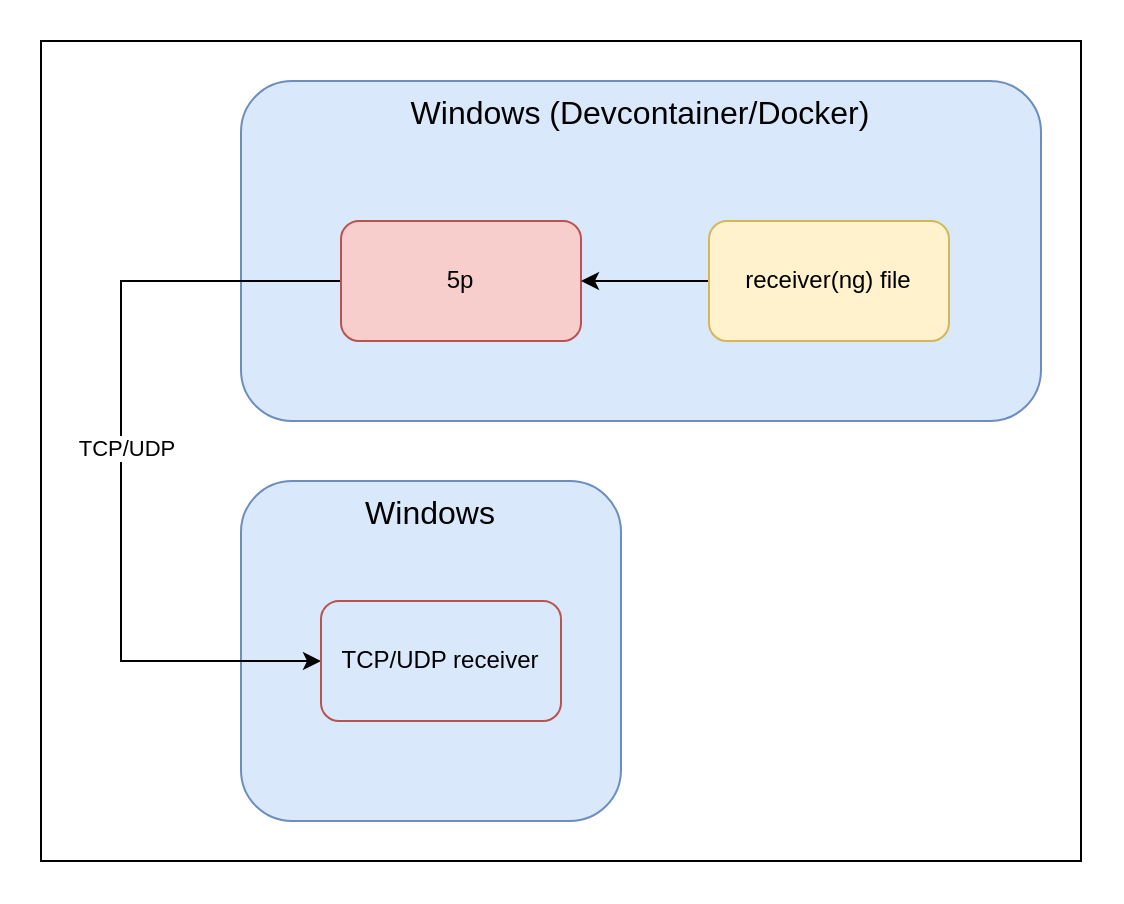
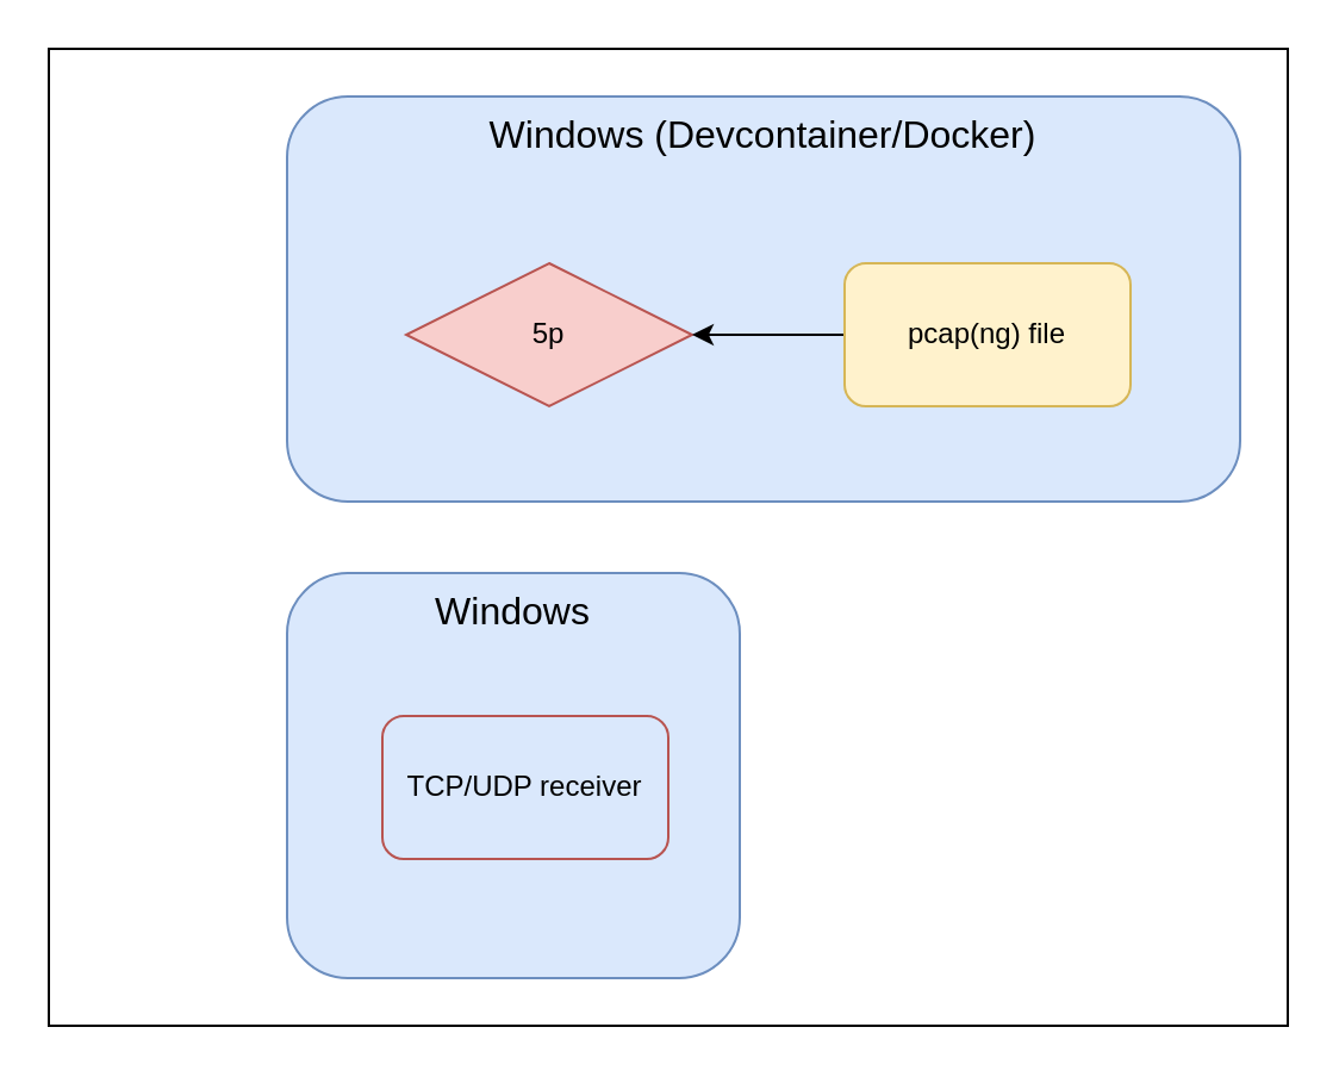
- <mxCell id="7" value="5p" style="rounded=1;whiteSpace=wrap;html=1;fillColor=#f8cecc;strokeColor=#b85450;" vertex="1" parent="1"><mxGeometry x="170" y="110" width="120" height="60" as="geometry" /></mxCell>
+ <mxCell id="7" value="5p" style="rhombus;whiteSpace=wrap;html=1;fillColor=#f8cecc;strokeColor=#b85450;" vertex="1" parent="1"><mxGeometry x="170" y="110" width="120" height="60" as="geometry" /></mxCell>
- <mxCell id="9" value="receiver(ng) file" style="rounded=1;whiteSpace=wrap;html=1;fillColor=#fff2cc;strokeColor=#d6b656;" vertex="1" parent="1"><mxGeometry x="354" y="110" width="120" height="60" as="geometry" /></mxCell>
+ <mxCell id="9" value="pcap(ng) file" style="rounded=1;whiteSpace=wrap;html=1;fillColor=#fff2cc;strokeColor=#d6b656;" vertex="1" parent="1"><mxGeometry x="354" y="110" width="120" height="60" as="geometry" /></mxCell>
- <mxCell id="5" style="edgeStyle=orthogonalEdgeStyle;rounded=0;orthogonalLoop=1;jettySize=auto;html=1;entryX=0;entryY=0.5;entryDx=0;entryDy=0;" edge="1" parent="1" source="7" target="10"><mxGeometry relative="1" as="geometry"><Array as="points"><mxPoint x="60" y="140" /><mxPoint x="60" y="330" /></Array></mxGeometry></mxCell>
- <mxCell id="6" value="TCP/UDP" style="edgeLabel;html=1;align=center;verticalAlign=middle;resizable=0;points=[];" vertex="1" connectable="0" parent="5"><mxGeometry x="-0.037" y="2" relative="1" as="geometry"><mxPoint as="offset" /></mxGeometry></mxCell>
